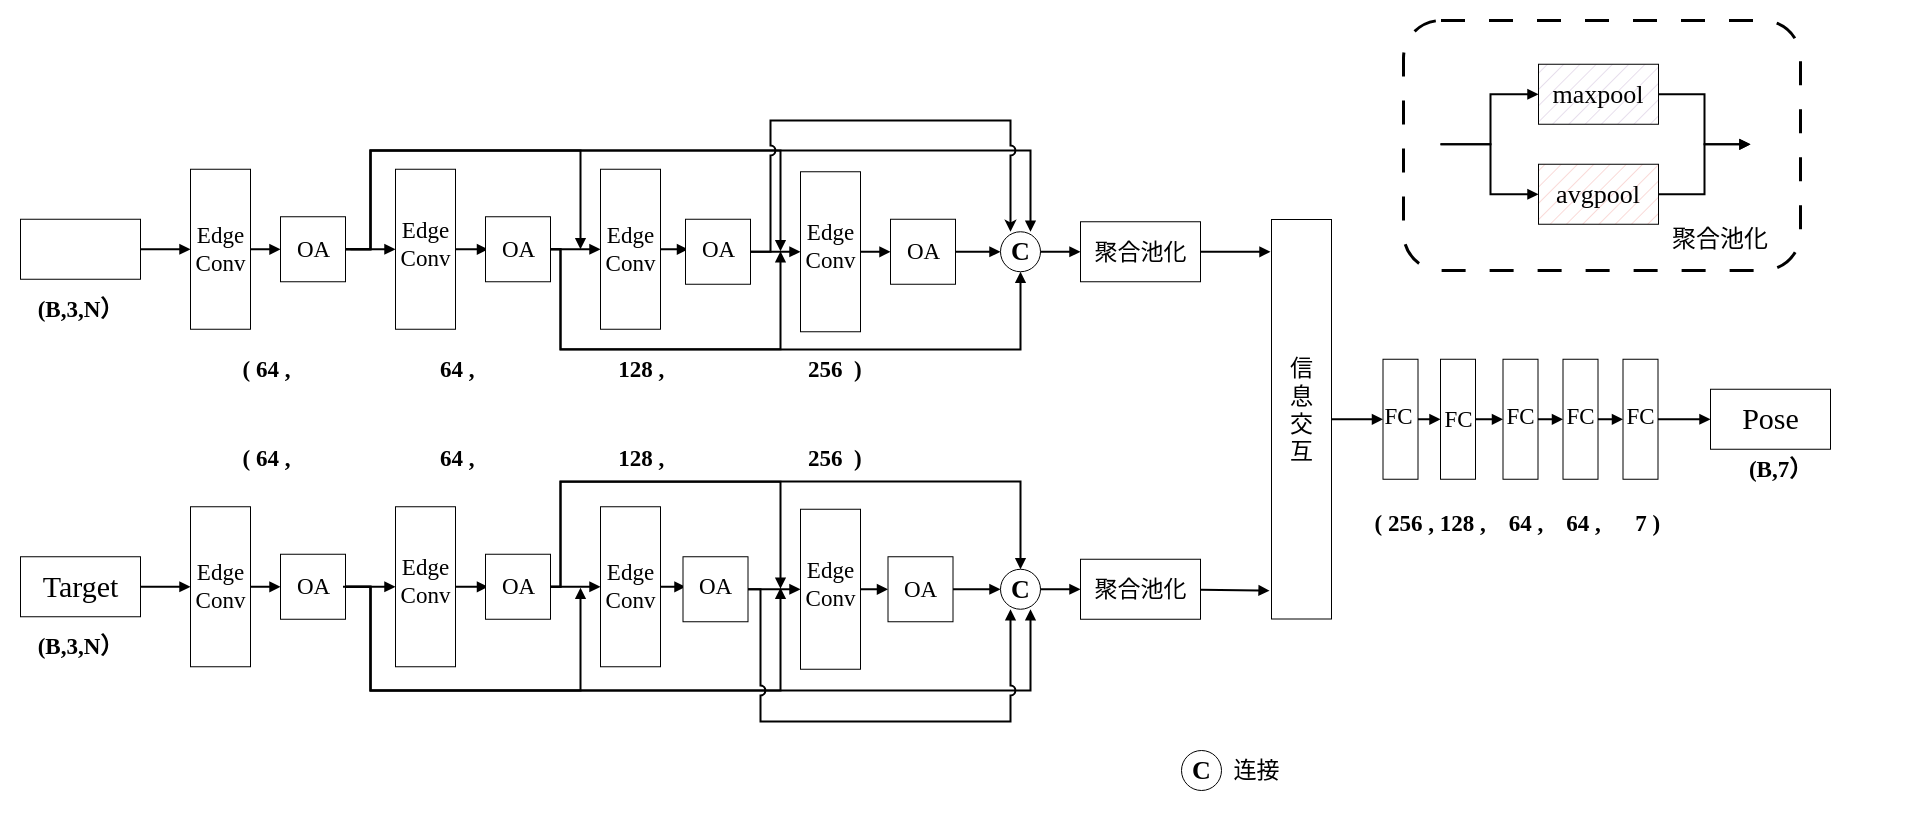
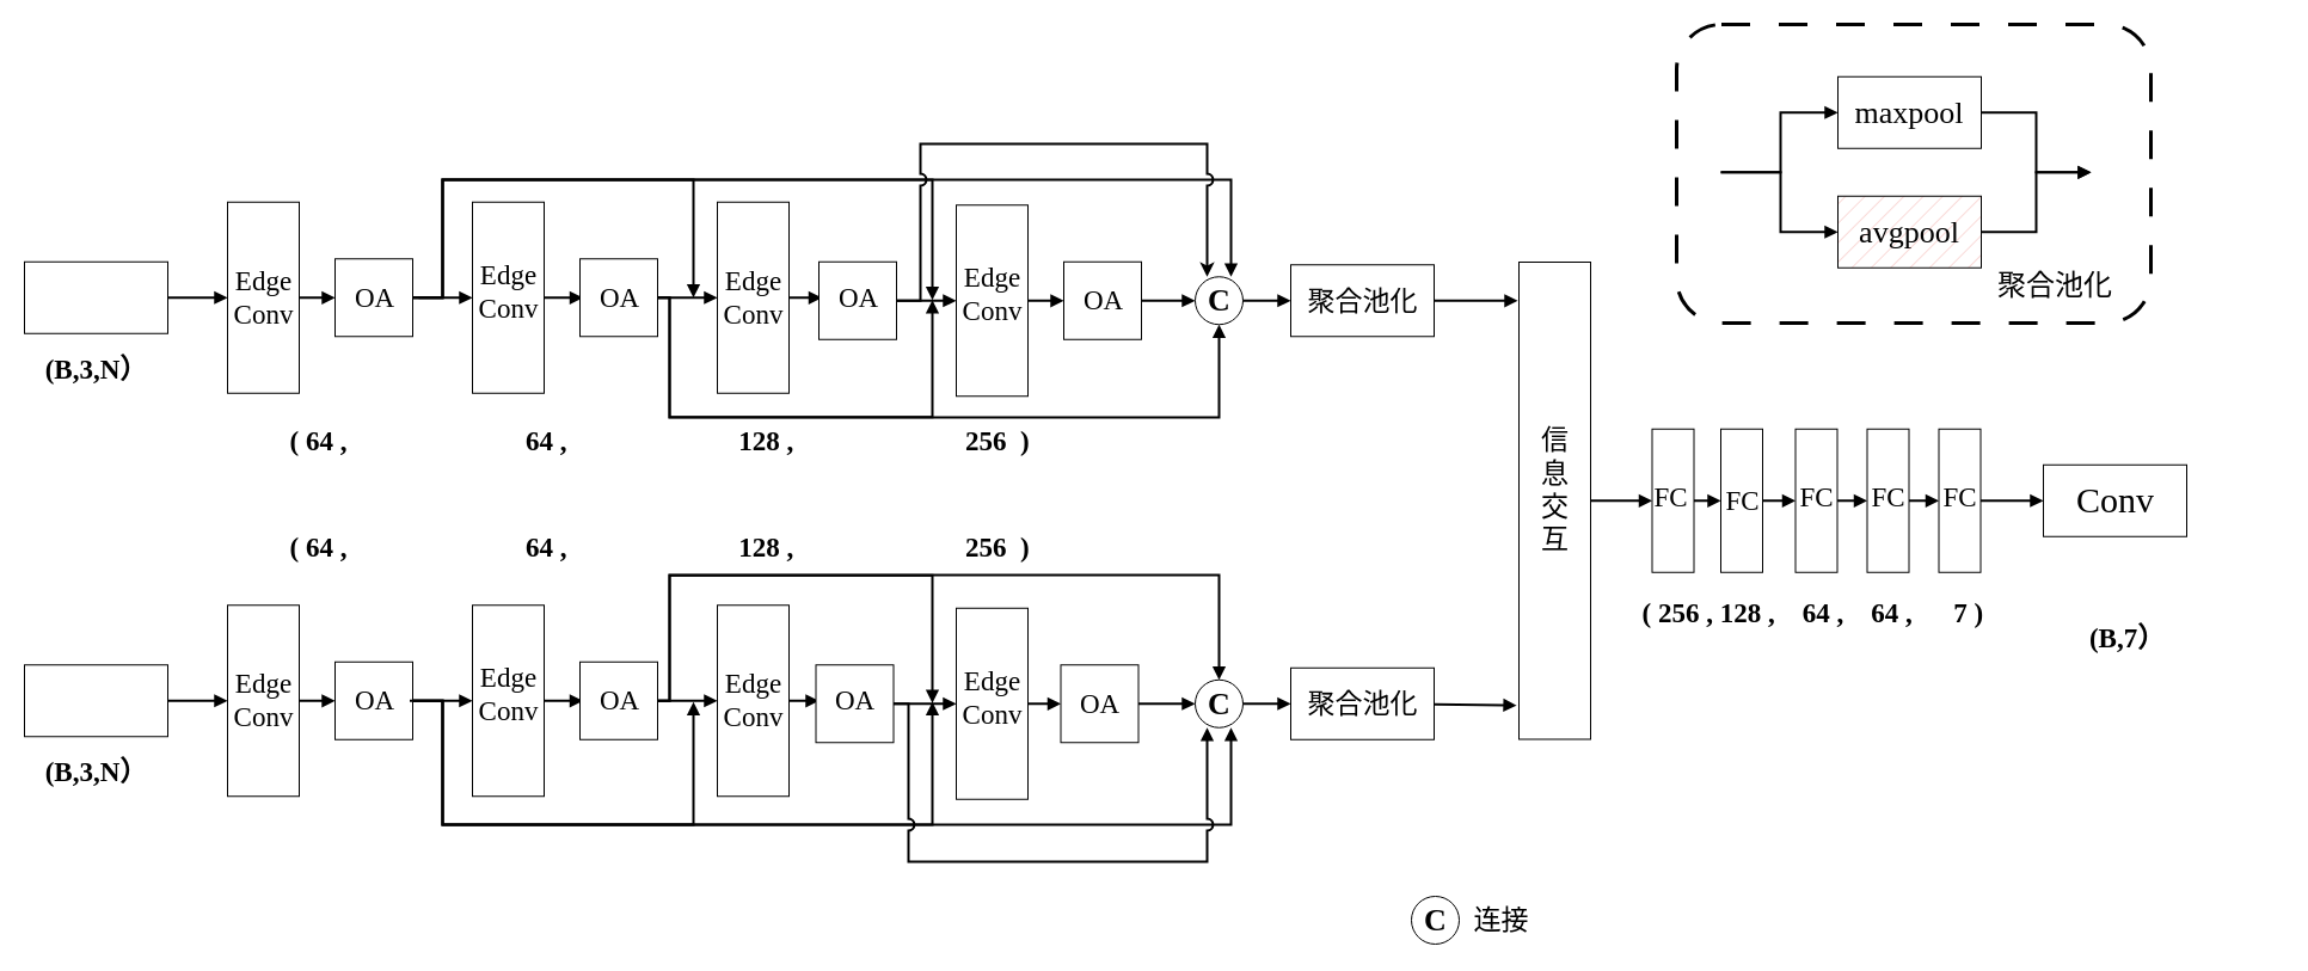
- <mxCell id="112" value="&lt;font face=&quot;Times New Roman&quot; style=&quot;font-size: 26px;&quot;&gt;maxpool&lt;/font&gt;" style="rounded=0;whiteSpace=wrap;html=1;fillStyle=hatch;fontFamily=宋体;fontSize=23;fillColor=#e1d5e7;" parent="1" vertex="1"><mxGeometry x="1538" y="63.75" width="120" height="60" as="geometry" /></mxCell>
+ <mxCell id="112" value="&lt;font face=&quot;Times New Roman&quot; style=&quot;font-size: 26px;&quot;&gt;maxpool&lt;/font&gt;" style="rounded=0;whiteSpace=wrap;html=1;fillStyle=hatch;fontFamily=宋体;fontSize=23;" parent="1" vertex="1"><mxGeometry x="1538" y="63.75" width="120" height="60" as="geometry" /></mxCell>
- <mxCell id="97" value="&lt;font style=&quot;font-size: 30px;&quot; face=&quot;Times New Roman&quot;&gt;Pose&lt;/font&gt;" style="text;html=1;align=center;verticalAlign=middle;resizable=0;points=[];autosize=1;strokeColor=none;fillColor=none;fontSize=23;fontFamily=宋体;" parent="1" vertex="1"><mxGeometry x="1730" y="393.25" width="80" height="50" as="geometry" /></mxCell>
+ <mxCell id="97" value="&lt;font style=&quot;font-size: 30px;&quot; face=&quot;Times New Roman&quot;&gt;Conv&lt;/font&gt;" style="text;html=1;align=center;verticalAlign=middle;resizable=0;points=[];autosize=1;strokeColor=none;fillColor=none;fontSize=23;fontFamily=宋体;" parent="1" vertex="1"><mxGeometry x="1730" y="393.25" width="80" height="50" as="geometry" /></mxCell>
- <mxCell id="120" value="&lt;b&gt;(B,7）&lt;/b&gt;" style="text;html=1;align=center;verticalAlign=middle;resizable=0;points=[];autosize=1;strokeColor=none;fillColor=none;fontSize=23;fontFamily=Times New Roman;" parent="1" vertex="1"><mxGeometry x="1735" y="448.75" width="90" height="40" as="geometry" /></mxCell>
+ <mxCell id="120" value="&lt;b&gt;(B,7）&lt;/b&gt;" style="text;html=1;align=center;verticalAlign=middle;resizable=0;points=[];autosize=1;strokeColor=none;fillColor=none;fontSize=23;fontFamily=Times New Roman;" parent="1" vertex="1"><mxGeometry x="1735" y="513.75" width="90" height="40" as="geometry" /></mxCell>
- <mxCell id="102" value="&lt;b&gt;&amp;nbsp; &amp;nbsp; &amp;nbsp; &amp;nbsp; &amp;nbsp; &amp;nbsp; &amp;nbsp; &amp;nbsp; &amp;nbsp;( 256 , 128 ,&amp;nbsp; &amp;nbsp; 64 ,&amp;nbsp; &amp;nbsp; 64 ,&amp;nbsp; &amp;nbsp; &amp;nbsp; 7 )&lt;/b&gt;" style="text;html=1;align=center;verticalAlign=middle;resizable=0;points=[];autosize=1;strokeColor=none;fillColor=none;fontSize=23;fontFamily=Times New Roman;" parent="1" vertex="1"><mxGeometry x="1262.5" y="502.5" width="410" height="40" as="geometry" /></mxCell>
+ <mxCell id="102" value="&lt;b&gt;&amp;nbsp; &amp;nbsp; &amp;nbsp; &amp;nbsp; &amp;nbsp; &amp;nbsp; &amp;nbsp; &amp;nbsp; &amp;nbsp;( 256 , 128 ,&amp;nbsp; &amp;nbsp; 64 ,&amp;nbsp; &amp;nbsp; 64 ,&amp;nbsp; &amp;nbsp; &amp;nbsp; 7 )&lt;/b&gt;" style="text;html=1;align=center;verticalAlign=middle;resizable=0;points=[];autosize=1;strokeColor=none;fillColor=none;fontSize=23;fontFamily=Times New Roman;" parent="1" vertex="1"><mxGeometry x="1262.5" y="492.5" width="410" height="40" as="geometry" /></mxCell>
- <mxCell id="6" value="&lt;font face=&quot;Times New Roman&quot; style=&quot;font-size: 30px;&quot;&gt;Target&lt;/font&gt;" style="text;html=1;align=center;verticalAlign=middle;resizable=0;points=[];autosize=1;strokeColor=none;fillColor=none;" parent="1" vertex="1"><mxGeometry x="30" y="561.25" width="100" height="50" as="geometry" /></mxCell>
